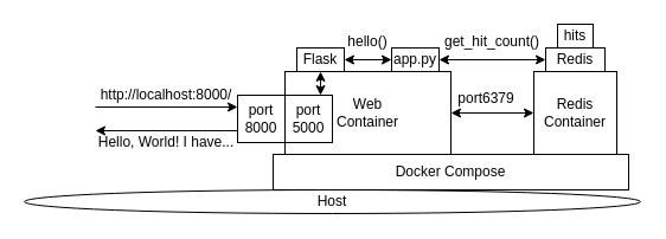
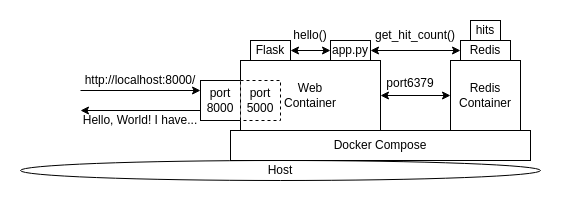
- <mxCell id="18" value="" style="endArrow=classic;startArrow=classic;html=1;rounded=0;exitX=0.75;exitY=0;exitDx=0;exitDy=0;entryX=0.5;entryY=1;entryDx=0;entryDy=0;" parent="2" source="8" target="17" edge="1"><mxGeometry width="50" height="50" relative="1" as="geometry"><mxPoint x="300" y="240" as="sourcePoint" /><mxPoint x="350" y="190" as="targetPoint" /></mxGeometry></mxCell>
- <mxCell id="8" value="port&lt;div&gt;5000&lt;/div&gt;" style="rounded=0;whiteSpace=wrap;html=1;" parent="2" vertex="1"><mxGeometry x="220" y="60" width="40" height="40" as="geometry" /></mxCell>
+ <mxCell id="8" value="port&lt;div&gt;5000&lt;/div&gt;" style="rounded=0;whiteSpace=wrap;html=1;dashed=1;" parent="2" vertex="1"><mxGeometry x="220" y="60" width="40" height="40" as="geometry" /></mxCell>
